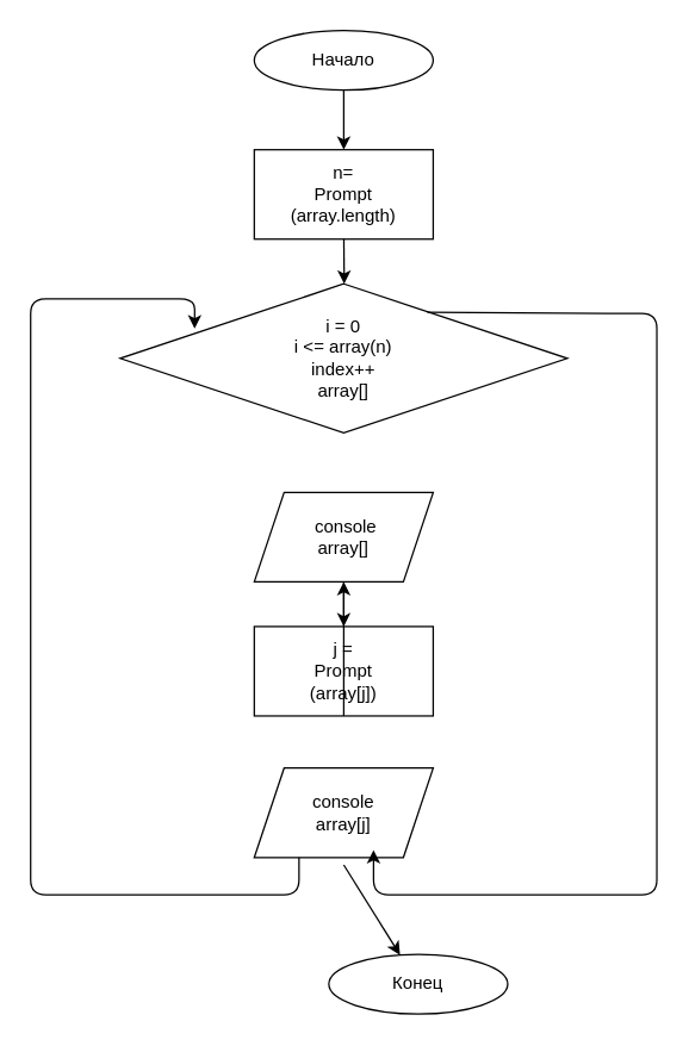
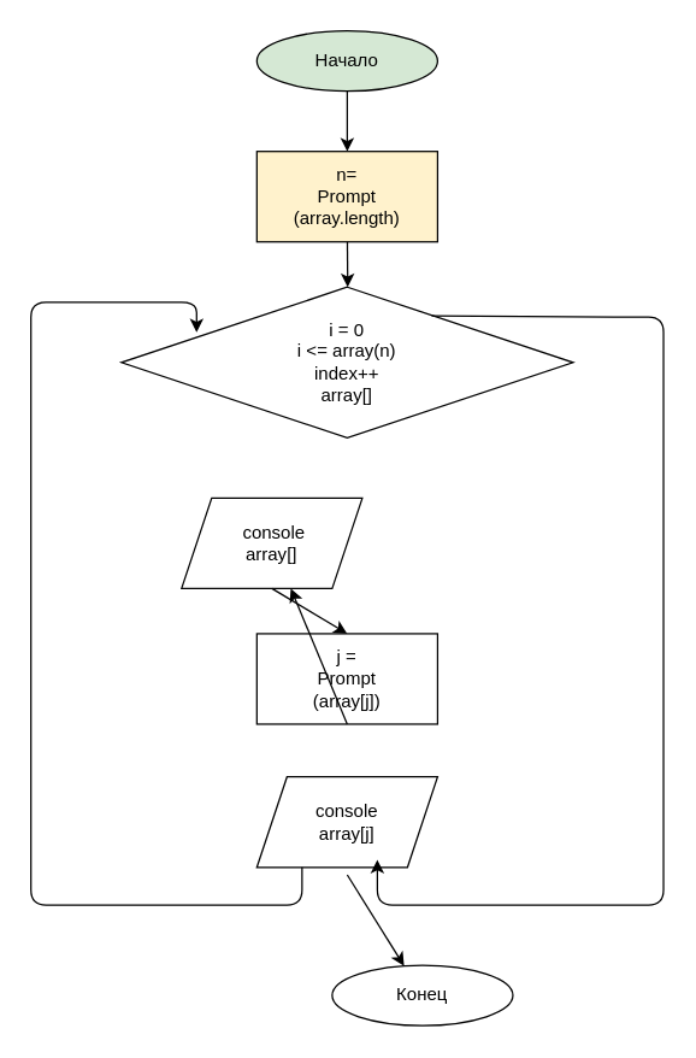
- <mxCell id="8" value="Начало" style="ellipse;whiteSpace=wrap;html=1;" vertex="1" parent="1"><mxGeometry x="170" y="20" width="120" height="40" as="geometry" /></mxCell>
+ <mxCell id="8" value="Начало" style="ellipse;whiteSpace=wrap;html=1;fillColor=#d5e8d4;" vertex="1" parent="1"><mxGeometry x="170" y="20" width="120" height="40" as="geometry" /></mxCell>
- <mxCell id="10" value="n=&lt;br&gt;Prompt&lt;br&gt;(array.length)" style="rounded=0;whiteSpace=wrap;html=1;" vertex="1" parent="1"><mxGeometry x="170" y="100" width="120" height="60" as="geometry" /></mxCell>
+ <mxCell id="10" value="n=&lt;br&gt;Prompt&lt;br&gt;(array.length)" style="rounded=0;whiteSpace=wrap;html=1;fillColor=#fff2cc;" vertex="1" parent="1"><mxGeometry x="170" y="100" width="120" height="60" as="geometry" /></mxCell>
- <mxCell id="4" value="&amp;nbsp;console&lt;br&gt;array[]" style="shape=parallelogram;perimeter=parallelogramPerimeter;whiteSpace=wrap;html=1;fixedSize=1;" parent="1" vertex="1"><mxGeometry x="170" y="330" width="120" height="60" as="geometry" /></mxCell>
+ <mxCell id="4" value="&amp;nbsp;console&lt;br&gt;array[]" style="shape=parallelogram;perimeter=parallelogramPerimeter;whiteSpace=wrap;html=1;fixedSize=1;" parent="1" vertex="1"><mxGeometry x="120" y="330" width="120" height="60" as="geometry" /></mxCell>
